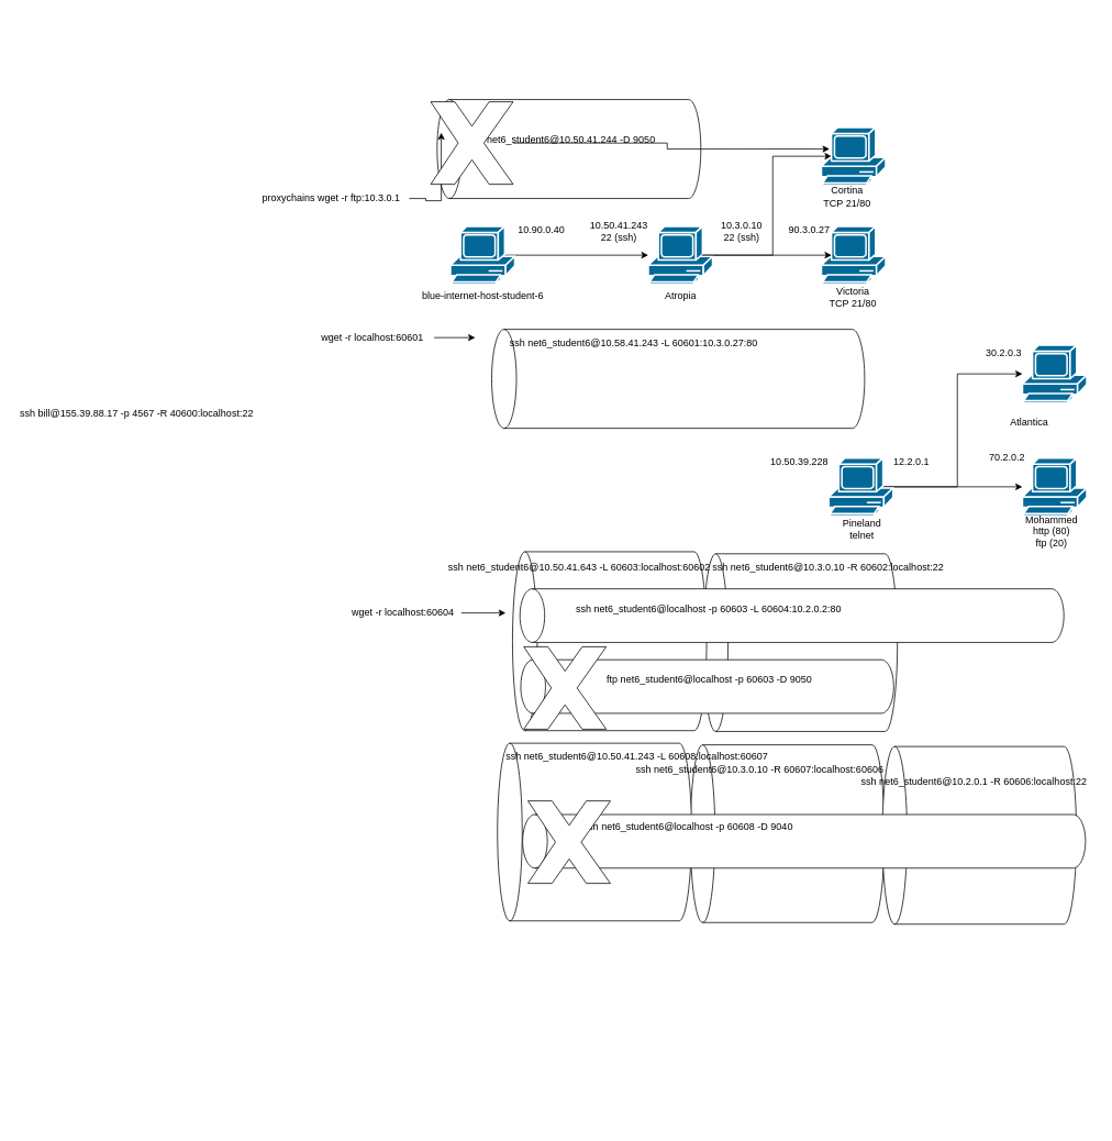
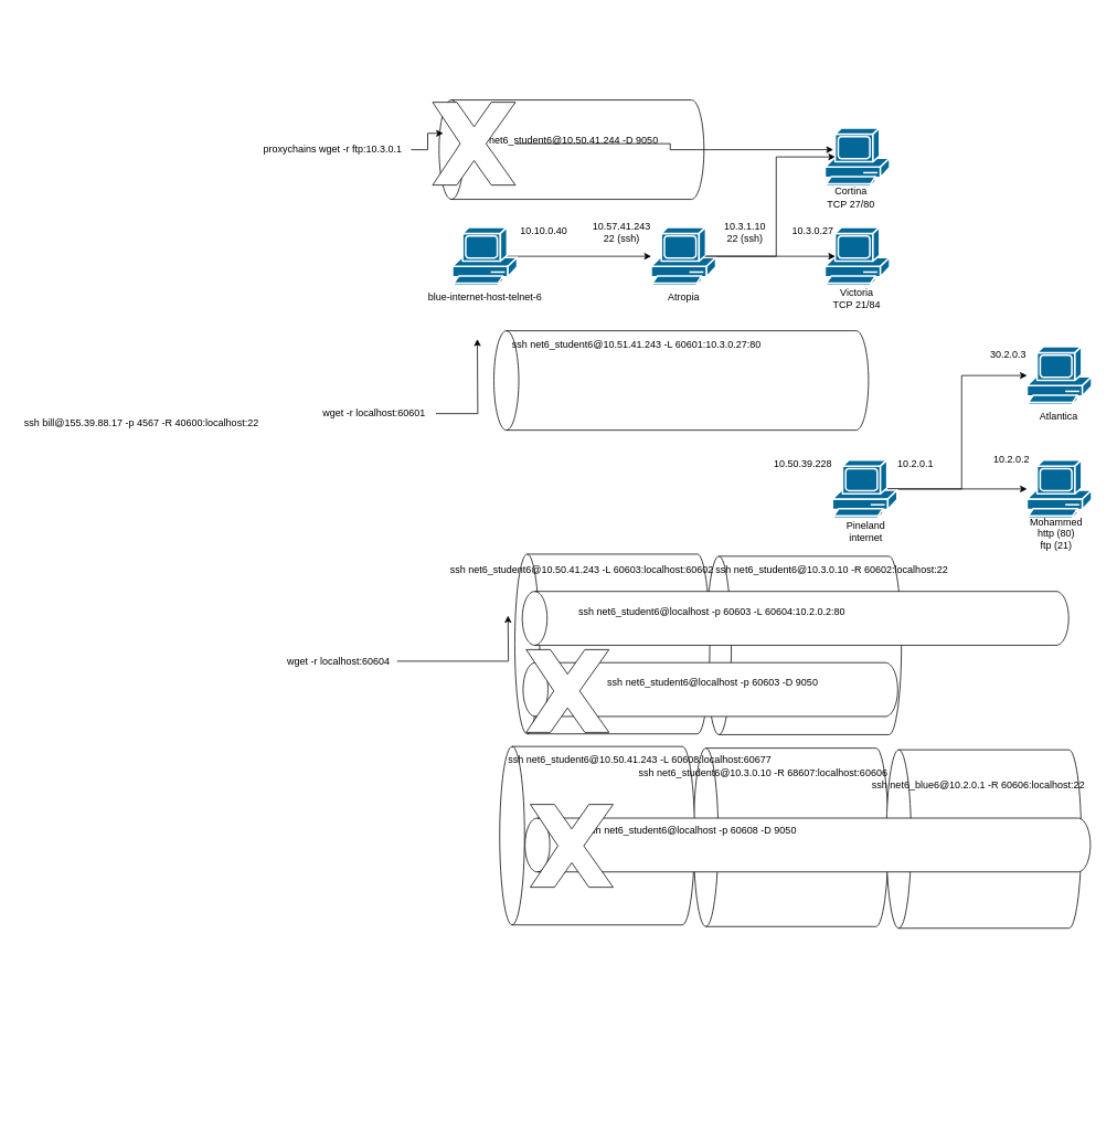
- <mxCell id="18" value="Cortina&lt;div&gt;TCP 21/80&lt;/div&gt;" style="text;html=1;align=center;verticalAlign=middle;resizable=0;points=[];autosize=1;strokeColor=none;fillColor=none;" vertex="1" parent="1"><mxGeometry x="989" y="217" width="75" height="41" as="geometry" /></mxCell>
+ <mxCell id="18" value="Cortina&lt;div&gt;TCP 27/80&lt;/div&gt;" style="text;html=1;align=center;verticalAlign=middle;resizable=0;points=[];autosize=1;strokeColor=none;fillColor=none;" vertex="1" parent="1"><mxGeometry x="989" y="217" width="75" height="41" as="geometry" /></mxCell>
- <mxCell id="23" value="proxychains wget -r ftp:10.3.0.1" style="text;html=1;align=center;verticalAlign=middle;resizable=0;points=[];autosize=1;strokeColor=none;fillColor=none;" vertex="1" parent="1"><mxGeometry x="306" y="225.25" width="190" height="30" as="geometry" /></mxCell>
+ <mxCell id="23" value="proxychains wget -r ftp:10.3.0.1" style="text;html=1;align=center;verticalAlign=middle;resizable=0;points=[];autosize=1;strokeColor=none;fillColor=none;" vertex="1" parent="1"><mxGeometry x="306" y="165.25" width="190" height="30" as="geometry" /></mxCell>
- <mxCell id="10" value="10.90.0.40" style="text;html=1;align=center;verticalAlign=middle;resizable=0;points=[];autosize=1;strokeColor=none;fillColor=none;" vertex="1" parent="1"><mxGeometry x="616" y="264" width="80" height="30" as="geometry" /></mxCell>
+ <mxCell id="10" value="10.10.0.40" style="text;html=1;align=center;verticalAlign=middle;resizable=0;points=[];autosize=1;strokeColor=none;fillColor=none;" vertex="1" parent="1"><mxGeometry x="616" y="264" width="80" height="30" as="geometry" /></mxCell>
- <mxCell id="11" value="10.50.41.243&lt;div&gt;22 (ssh)&lt;/div&gt;" style="text;html=1;align=center;verticalAlign=middle;resizable=0;points=[];autosize=1;strokeColor=none;fillColor=none;" vertex="1" parent="1"><mxGeometry x="706" y="259" width="88" height="41" as="geometry" /></mxCell>
+ <mxCell id="11" value="10.57.41.243&lt;div&gt;22 (ssh)&lt;/div&gt;" style="text;html=1;align=center;verticalAlign=middle;resizable=0;points=[];autosize=1;strokeColor=none;fillColor=none;" vertex="1" parent="1"><mxGeometry x="706" y="259" width="88" height="41" as="geometry" /></mxCell>
- <mxCell id="12" value="10.3.0.10&lt;div&gt;22 (ssh)&lt;/div&gt;" style="text;html=1;align=center;verticalAlign=middle;resizable=0;points=[];autosize=1;strokeColor=none;fillColor=none;" vertex="1" parent="1"><mxGeometry x="865" y="259" width="68" height="41" as="geometry" /></mxCell>
+ <mxCell id="12" value="10.3.1.10&lt;div&gt;22 (ssh)&lt;/div&gt;" style="text;html=1;align=center;verticalAlign=middle;resizable=0;points=[];autosize=1;strokeColor=none;fillColor=none;" vertex="1" parent="1"><mxGeometry x="865" y="259" width="68" height="41" as="geometry" /></mxCell>
- <mxCell id="14" value="90.3.0.27" style="text;html=1;align=center;verticalAlign=middle;resizable=0;points=[];autosize=1;strokeColor=none;fillColor=none;" vertex="1" parent="1"><mxGeometry x="946" y="264" width="70" height="30" as="geometry" /></mxCell>
+ <mxCell id="14" value="10.3.0.27" style="text;html=1;align=center;verticalAlign=middle;resizable=0;points=[];autosize=1;strokeColor=none;fillColor=none;" vertex="1" parent="1"><mxGeometry x="946" y="264" width="70" height="30" as="geometry" /></mxCell>
- <mxCell id="6" value="blue-internet-host-student-6" style="text;html=1;align=center;verticalAlign=middle;resizable=0;points=[];autosize=1;strokeColor=none;fillColor=none;" vertex="1" parent="1"><mxGeometry x="500" y="344" width="170" height="30" as="geometry" /></mxCell>
+ <mxCell id="6" value="blue-internet-host-telnet-6" style="text;html=1;align=center;verticalAlign=middle;resizable=0;points=[];autosize=1;strokeColor=none;fillColor=none;" vertex="1" parent="1"><mxGeometry x="500" y="344" width="170" height="30" as="geometry" /></mxCell>
- <mxCell id="17" value="Victoria&lt;div&gt;TCP 21/80&lt;/div&gt;" style="text;html=1;align=center;verticalAlign=middle;resizable=0;points=[];autosize=1;strokeColor=none;fillColor=none;" vertex="1" parent="1"><mxGeometry x="996" y="339" width="75" height="41" as="geometry" /></mxCell>
+ <mxCell id="17" value="Victoria&lt;div&gt;TCP 21/84&lt;/div&gt;" style="text;html=1;align=center;verticalAlign=middle;resizable=0;points=[];autosize=1;strokeColor=none;fillColor=none;" vertex="1" parent="1"><mxGeometry x="996" y="339" width="75" height="41" as="geometry" /></mxCell>
- <mxCell id="21" value="wget -r localhost:60601" style="text;html=1;align=center;verticalAlign=middle;resizable=0;points=[];autosize=1;strokeColor=none;fillColor=none;" vertex="1" parent="1"><mxGeometry x="376" y="394" width="150" height="30" as="geometry" /></mxCell>
+ <mxCell id="21" value="wget -r localhost:60601" style="text;html=1;align=center;verticalAlign=middle;resizable=0;points=[];autosize=1;strokeColor=none;fillColor=none;" vertex="1" parent="1"><mxGeometry x="376" y="484" width="150" height="30" as="geometry" /></mxCell>
- <mxCell id="32" value="ssh net6_student6@10.58.41.243 -L 60601:10.3.0.27:80" style="text;html=1;align=center;verticalAlign=middle;resizable=0;points=[];autosize=1;strokeColor=none;fillColor=none;" vertex="1" parent="1"><mxGeometry x="608" y="401" width="320" height="30" as="geometry" /></mxCell>
+ <mxCell id="32" value="ssh net6_student6@10.51.41.243 -L 60601:10.3.0.27:80" style="text;html=1;align=center;verticalAlign=middle;resizable=0;points=[];autosize=1;strokeColor=none;fillColor=none;" vertex="1" parent="1"><mxGeometry x="608" y="401" width="320" height="30" as="geometry" /></mxCell>
- <mxCell id="30" value="ssh bill@155.39.88.17 -p 4567 -R 40600:localhost:22" style="text;html=1;align=center;verticalAlign=middle;resizable=0;points=[];;autosize=1;fontColor=#000000;strokeColor=#FFFFFF;labelBackgroundColor=#FFFFFF;" vertex="1" parent="1"><mxGeometry x="15" y="491" width="300" height="20" as="geometry" /></mxCell>
+ <mxCell id="30" value="ssh bill@155.39.88.17 -p 4567 -R 40600:localhost:22" style="text;html=1;align=center;verticalAlign=middle;resizable=0;points=[];;autosize=1;fontColor=#000000;strokeColor=#FFFFFF;labelBackgroundColor=#FFFFFF;" vertex="1" parent="1"><mxGeometry x="20" y="501" width="300" height="20" as="geometry" /></mxCell>
- <mxCell id="47" value="Atlantica" style="text;html=1;align=center;verticalAlign=middle;resizable=0;points=[];autosize=1;strokeColor=none;fillColor=none;" vertex="1" parent="1"><mxGeometry x="1216" y="499" width="64" height="26" as="geometry" /></mxCell>
+ <mxCell id="47" value="Atlantica" style="text;html=1;align=center;verticalAlign=middle;resizable=0;points=[];autosize=1;strokeColor=none;fillColor=none;" vertex="1" parent="1"><mxGeometry x="1246" y="489" width="64" height="26" as="geometry" /></mxCell>
- <mxCell id="41" value="70.2.0.2" style="text;html=1;align=center;verticalAlign=middle;resizable=0;points=[];autosize=1;strokeColor=none;fillColor=none;" vertex="1" parent="1"><mxGeometry x="1190" y="542" width="61" height="26" as="geometry" /></mxCell>
+ <mxCell id="41" value="10.2.0.2" style="text;html=1;align=center;verticalAlign=middle;resizable=0;points=[];autosize=1;strokeColor=none;fillColor=none;" vertex="1" parent="1"><mxGeometry x="1190" y="542" width="61" height="26" as="geometry" /></mxCell>
- <mxCell id="43" value="12.2.0.1" style="text;html=1;align=center;verticalAlign=middle;resizable=0;points=[];autosize=1;strokeColor=none;fillColor=none;" vertex="1" parent="1"><mxGeometry x="1074" y="547" width="61" height="26" as="geometry" /></mxCell>
+ <mxCell id="43" value="10.2.0.1" style="text;html=1;align=center;verticalAlign=middle;resizable=0;points=[];autosize=1;strokeColor=none;fillColor=none;" vertex="1" parent="1"><mxGeometry x="1074" y="547" width="61" height="26" as="geometry" /></mxCell>
- <mxCell id="28" value="Pineland&lt;div&gt;telnet&lt;/div&gt;" style="text;html=1;align=center;verticalAlign=middle;resizable=0;points=[];autosize=1;strokeColor=none;fillColor=none;" vertex="1" parent="1"><mxGeometry x="1012" y="620" width="65" height="41" as="geometry" /></mxCell>
+ <mxCell id="28" value="Pineland&lt;div&gt;internet&lt;/div&gt;" style="text;html=1;align=center;verticalAlign=middle;resizable=0;points=[];autosize=1;strokeColor=none;fillColor=none;" vertex="1" parent="1"><mxGeometry x="1012" y="620" width="65" height="41" as="geometry" /></mxCell>
- <mxCell id="42" value="&lt;div&gt;Mohammed&lt;/div&gt;&lt;div&gt;http (80)&lt;/div&gt;&lt;div&gt;ftp (20)&lt;/div&gt;" style="text;html=1;align=center;verticalAlign=middle;resizable=0;points=[];autosize=1;strokeColor=none;fillColor=none;" vertex="1" parent="1"><mxGeometry x="1234" y="616" width="81" height="55" as="geometry" /></mxCell>
+ <mxCell id="42" value="&lt;div&gt;Mohammed&lt;/div&gt;&lt;div&gt;http (80)&lt;/div&gt;&lt;div&gt;ftp (21)&lt;/div&gt;" style="text;html=1;align=center;verticalAlign=middle;resizable=0;points=[];autosize=1;strokeColor=none;fillColor=none;" vertex="1" parent="1"><mxGeometry x="1234" y="616" width="81" height="55" as="geometry" /></mxCell>
- <mxCell id="35" value="ssh net6_student6@10.50.41.643 -L 60603:localhost:60602" style="text;html=1;align=center;verticalAlign=middle;resizable=0;points=[];autosize=1;strokeColor=none;fillColor=none;" vertex="1" parent="1"><mxGeometry x="534" y="675" width="336" height="26" as="geometry" /></mxCell>
+ <mxCell id="35" value="ssh net6_student6@10.50.41.243 -L 60603:localhost:60602" style="text;html=1;align=center;verticalAlign=middle;resizable=0;points=[];autosize=1;strokeColor=none;fillColor=none;" vertex="1" parent="1"><mxGeometry x="534" y="675" width="336" height="26" as="geometry" /></mxCell>
- <mxCell id="45" value="wget -r localhost:60604" style="text;html=1;align=center;verticalAlign=middle;resizable=0;points=[];autosize=1;strokeColor=none;fillColor=none;" vertex="1" parent="1"><mxGeometry x="417" y="730" width="142" height="26" as="geometry" /></mxCell>
+ <mxCell id="45" value="wget -r localhost:60604" style="text;html=1;align=center;verticalAlign=middle;resizable=0;points=[];autosize=1;strokeColor=none;fillColor=none;" vertex="1" parent="1"><mxGeometry x="337" y="785" width="142" height="26" as="geometry" /></mxCell>
- <mxCell id="39" value="ftp net6_student6@localhost -p 60603 -D 9050" style="text;html=1;align=center;verticalAlign=middle;resizable=0;points=[];autosize=1;strokeColor=none;fillColor=none;" vertex="1" parent="1"><mxGeometry x="724" y="811" width="272" height="26" as="geometry" /></mxCell>
+ <mxCell id="39" value="ssh net6_student6@localhost -p 60603 -D 9050" style="text;html=1;align=center;verticalAlign=middle;resizable=0;points=[];autosize=1;strokeColor=none;fillColor=none;" vertex="1" parent="1"><mxGeometry x="724" y="811" width="272" height="26" as="geometry" /></mxCell>
- <mxCell id="53" value="ssh net6_student6@10.50.41.243 -L 60608:localhost:60607" style="text;html=1;align=center;verticalAlign=middle;resizable=0;points=[];autosize=1;strokeColor=none;fillColor=none;" vertex="1" parent="1"><mxGeometry x="604" y="904" width="336" height="26" as="geometry" /></mxCell>
+ <mxCell id="53" value="ssh net6_student6@10.50.41.243 -L 60608:localhost:60677" style="text;html=1;align=center;verticalAlign=middle;resizable=0;points=[];autosize=1;strokeColor=none;fillColor=none;" vertex="1" parent="1"><mxGeometry x="604" y="904" width="336" height="26" as="geometry" /></mxCell>
- <mxCell id="52" value="ssh net6_student6@10.3.0.10 -R 60607:localhost:60606" style="text;html=1;align=center;verticalAlign=middle;resizable=0;points=[];autosize=1;strokeColor=none;fillColor=none;" vertex="1" parent="1"><mxGeometry x="762" y="920" width="318" height="26" as="geometry" /></mxCell>
+ <mxCell id="52" value="ssh net6_student6@10.3.0.10 -R 68607:localhost:60606" style="text;html=1;align=center;verticalAlign=middle;resizable=0;points=[];autosize=1;strokeColor=none;fillColor=none;" vertex="1" parent="1"><mxGeometry x="762" y="920" width="318" height="26" as="geometry" /></mxCell>
- <mxCell id="50" value="ssh net6_student6@10.2.0.1 -R 60606:localhost:22" style="text;html=1;align=center;verticalAlign=middle;resizable=0;points=[];autosize=1;strokeColor=none;fillColor=none;" vertex="1" parent="1"><mxGeometry x="1035" y="935" width="292" height="26" as="geometry" /></mxCell>
+ <mxCell id="50" value="ssh net6_blue6@10.2.0.1 -R 60606:localhost:22" style="text;html=1;align=center;verticalAlign=middle;resizable=0;points=[];autosize=1;strokeColor=none;fillColor=none;" vertex="1" parent="1"><mxGeometry x="1035" y="935" width="292" height="26" as="geometry" /></mxCell>
- <mxCell id="55" value="ssh net6_student6@localhost -p 60608 -D 9040" style="text;html=1;align=center;verticalAlign=middle;resizable=0;points=[];autosize=1;strokeColor=none;fillColor=none;" vertex="1" parent="1"><mxGeometry x="698" y="990" width="272" height="26" as="geometry" /></mxCell>
+ <mxCell id="55" value="ssh net6_student6@localhost -p 60608 -D 9050" style="text;html=1;align=center;verticalAlign=middle;resizable=0;points=[];autosize=1;strokeColor=none;fillColor=none;" vertex="1" parent="1"><mxGeometry x="698" y="990" width="272" height="26" as="geometry" /></mxCell>
